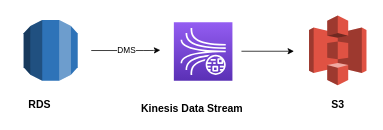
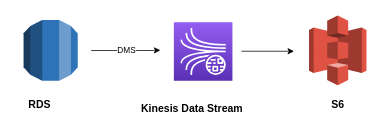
- <mxCell id="9" value="&lt;font style=&quot;font-size: 14px&quot;&gt;S3&lt;/font&gt;" style="text;strokeColor=none;fillColor=none;html=1;fontSize=24;fontStyle=1;verticalAlign=middle;align=center;" vertex="1" parent="1"><mxGeometry x="417.25" y="126" width="64" height="20" as="geometry" /></mxCell>
+ <mxCell id="9" value="&lt;font style=&quot;font-size: 14px&quot;&gt;S6&lt;/font&gt;" style="text;strokeColor=none;fillColor=none;html=1;fontSize=24;fontStyle=1;verticalAlign=middle;align=center;" vertex="1" parent="1"><mxGeometry x="417.25" y="126" width="64" height="20" as="geometry" /></mxCell>
